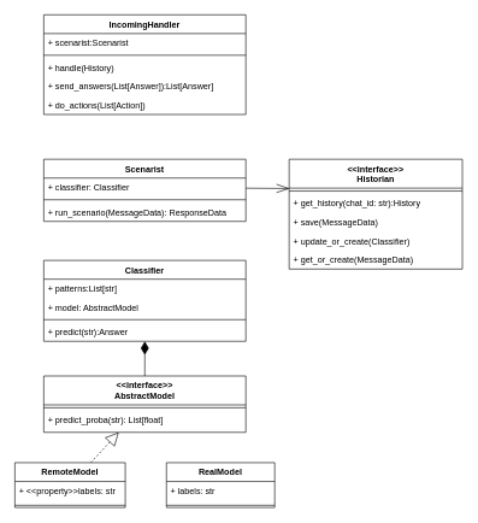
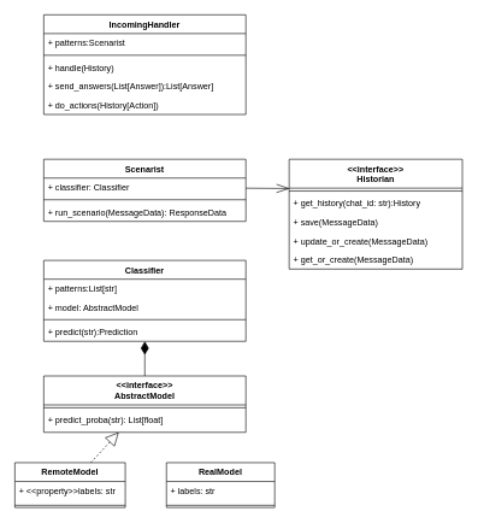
- <mxCell id="6" value="+ scenarist:Scenarist" style="text;strokeColor=none;fillColor=none;align=left;verticalAlign=top;spacingLeft=4;spacingRight=4;overflow=hidden;rotatable=0;points=[[0,0.5],[1,0.5]];portConstraint=eastwest;" parent="5" vertex="1"><mxGeometry y="26" width="280" height="26" as="geometry" /></mxCell>
+ <mxCell id="6" value="+ patterns:Scenarist" style="text;strokeColor=none;fillColor=none;align=left;verticalAlign=top;spacingLeft=4;spacingRight=4;overflow=hidden;rotatable=0;points=[[0,0.5],[1,0.5]];portConstraint=eastwest;" parent="5" vertex="1"><mxGeometry y="26" width="280" height="26" as="geometry" /></mxCell>
- <mxCell id="10" value="+ do_actions(List[Action]) " style="text;strokeColor=none;fillColor=none;align=left;verticalAlign=top;spacingLeft=4;spacingRight=4;overflow=hidden;rotatable=0;points=[[0,0.5],[1,0.5]];portConstraint=eastwest;" parent="5" vertex="1"><mxGeometry y="112" width="280" height="26" as="geometry" /></mxCell>
+ <mxCell id="10" value="+ do_actions(History[Action]) " style="text;strokeColor=none;fillColor=none;align=left;verticalAlign=top;spacingLeft=4;spacingRight=4;overflow=hidden;rotatable=0;points=[[0,0.5],[1,0.5]];portConstraint=eastwest;" parent="5" vertex="1"><mxGeometry y="112" width="280" height="26" as="geometry" /></mxCell>
- <mxCell id="33" value="+ update_or_create(Classifier)" style="text;strokeColor=none;fillColor=none;align=left;verticalAlign=top;spacingLeft=4;spacingRight=4;overflow=hidden;rotatable=0;points=[[0,0.5],[1,0.5]];portConstraint=eastwest;" vertex="1" parent="29"><mxGeometry y="100" width="240" height="26" as="geometry" /></mxCell>
+ <mxCell id="33" value="+ update_or_create(MessageData)" style="text;strokeColor=none;fillColor=none;align=left;verticalAlign=top;spacingLeft=4;spacingRight=4;overflow=hidden;rotatable=0;points=[[0,0.5],[1,0.5]];portConstraint=eastwest;" vertex="1" parent="29"><mxGeometry y="100" width="240" height="26" as="geometry" /></mxCell>
- <mxCell id="22" value="+ predict(str):Answer" style="text;strokeColor=none;fillColor=none;align=left;verticalAlign=top;spacingLeft=4;spacingRight=4;overflow=hidden;rotatable=0;points=[[0,0.5],[1,0.5]];portConstraint=eastwest;" parent="18" vertex="1"><mxGeometry y="86" width="280" height="26" as="geometry" /></mxCell>
+ <mxCell id="22" value="+ predict(str):Prediction" style="text;strokeColor=none;fillColor=none;align=left;verticalAlign=top;spacingLeft=4;spacingRight=4;overflow=hidden;rotatable=0;points=[[0,0.5],[1,0.5]];portConstraint=eastwest;" parent="18" vertex="1"><mxGeometry y="86" width="280" height="26" as="geometry" /></mxCell>
